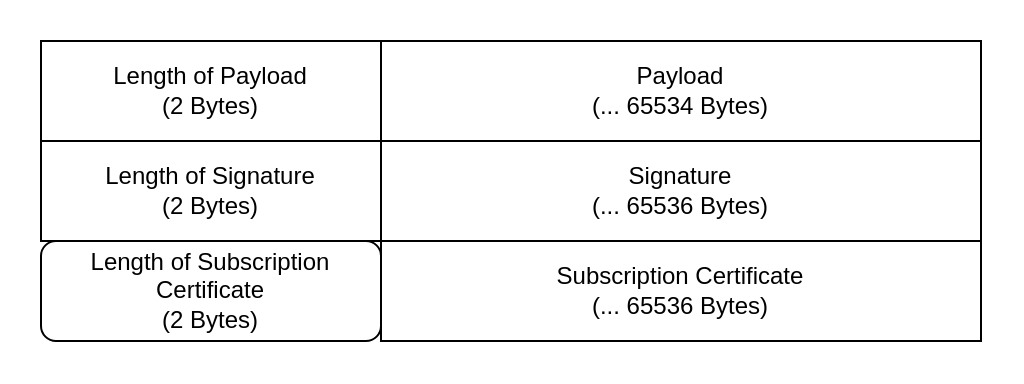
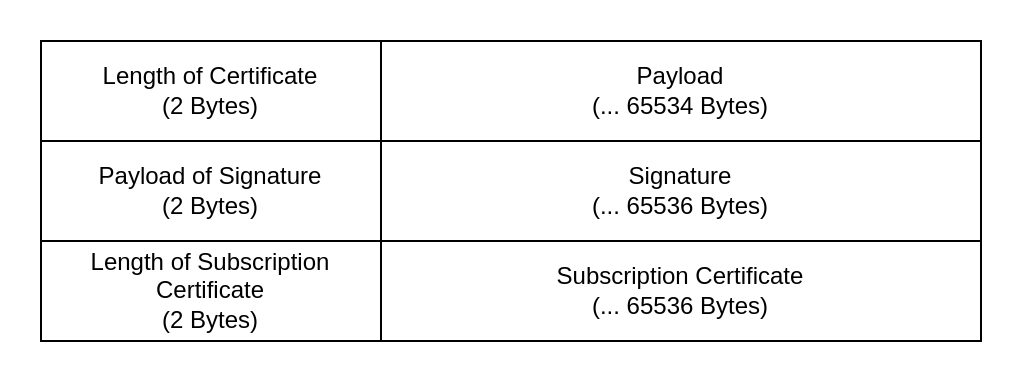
- <mxCell id="2" value="Length of Payload&lt;br&gt;(2 Bytes)" style="rounded=0;whiteSpace=wrap;html=1;" parent="1" vertex="1"><mxGeometry x="20" y="20" width="170" height="50" as="geometry" /></mxCell>
+ <mxCell id="2" value="Length of Certificate&lt;br&gt;(2 Bytes)" style="rounded=0;whiteSpace=wrap;html=1;" parent="1" vertex="1"><mxGeometry x="20" y="20" width="170" height="50" as="geometry" /></mxCell>
- <mxCell id="4" value="Length of Signature&lt;br&gt;(2 Bytes)" style="rounded=0;whiteSpace=wrap;html=1;" parent="1" vertex="1"><mxGeometry x="20" y="70" width="170" height="50" as="geometry" /></mxCell>
+ <mxCell id="4" value="Payload of Signature&lt;br&gt;(2 Bytes)" style="rounded=0;whiteSpace=wrap;html=1;" parent="1" vertex="1"><mxGeometry x="20" y="70" width="170" height="50" as="geometry" /></mxCell>
- <mxCell id="6" value="Length of Subscription Certificate&lt;br&gt;(2 Bytes)" style="whiteSpace=wrap;html=1;rounded=1;" parent="1" vertex="1"><mxGeometry x="20" y="120" width="170" height="50" as="geometry" /></mxCell>
+ <mxCell id="6" value="Length of Subscription Certificate&lt;br&gt;(2 Bytes)" style="rounded=0;whiteSpace=wrap;html=1;" parent="1" vertex="1"><mxGeometry x="20" y="120" width="170" height="50" as="geometry" /></mxCell>
